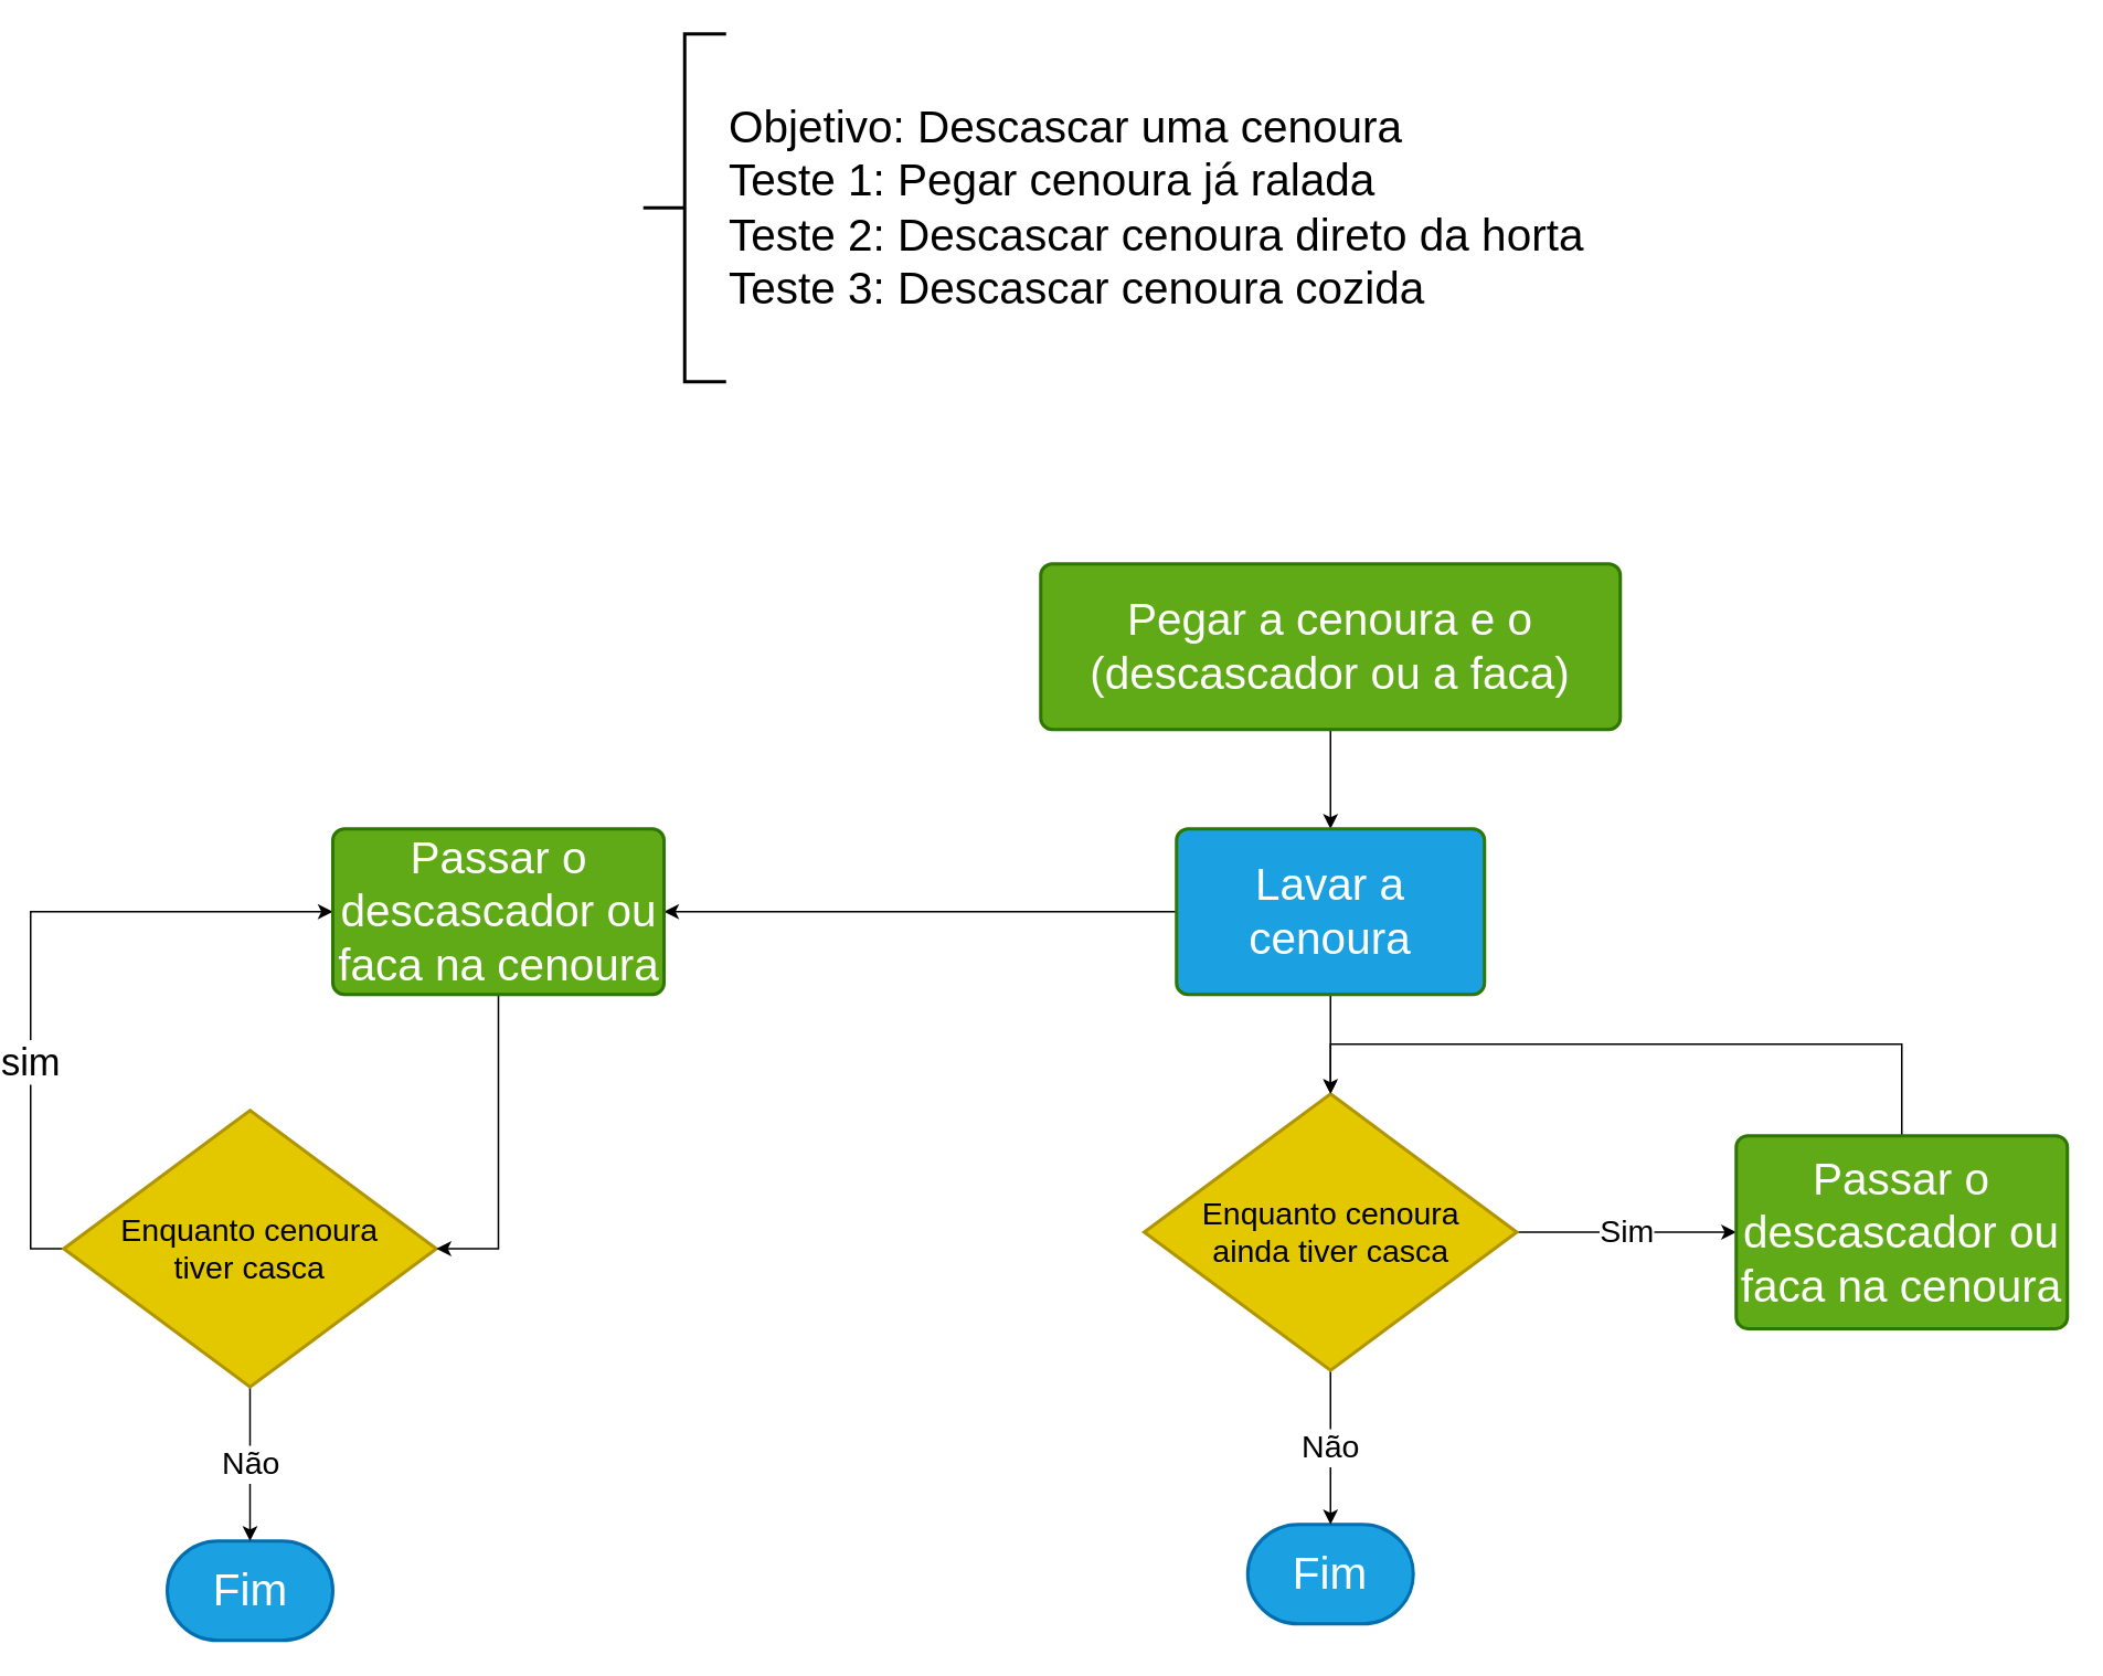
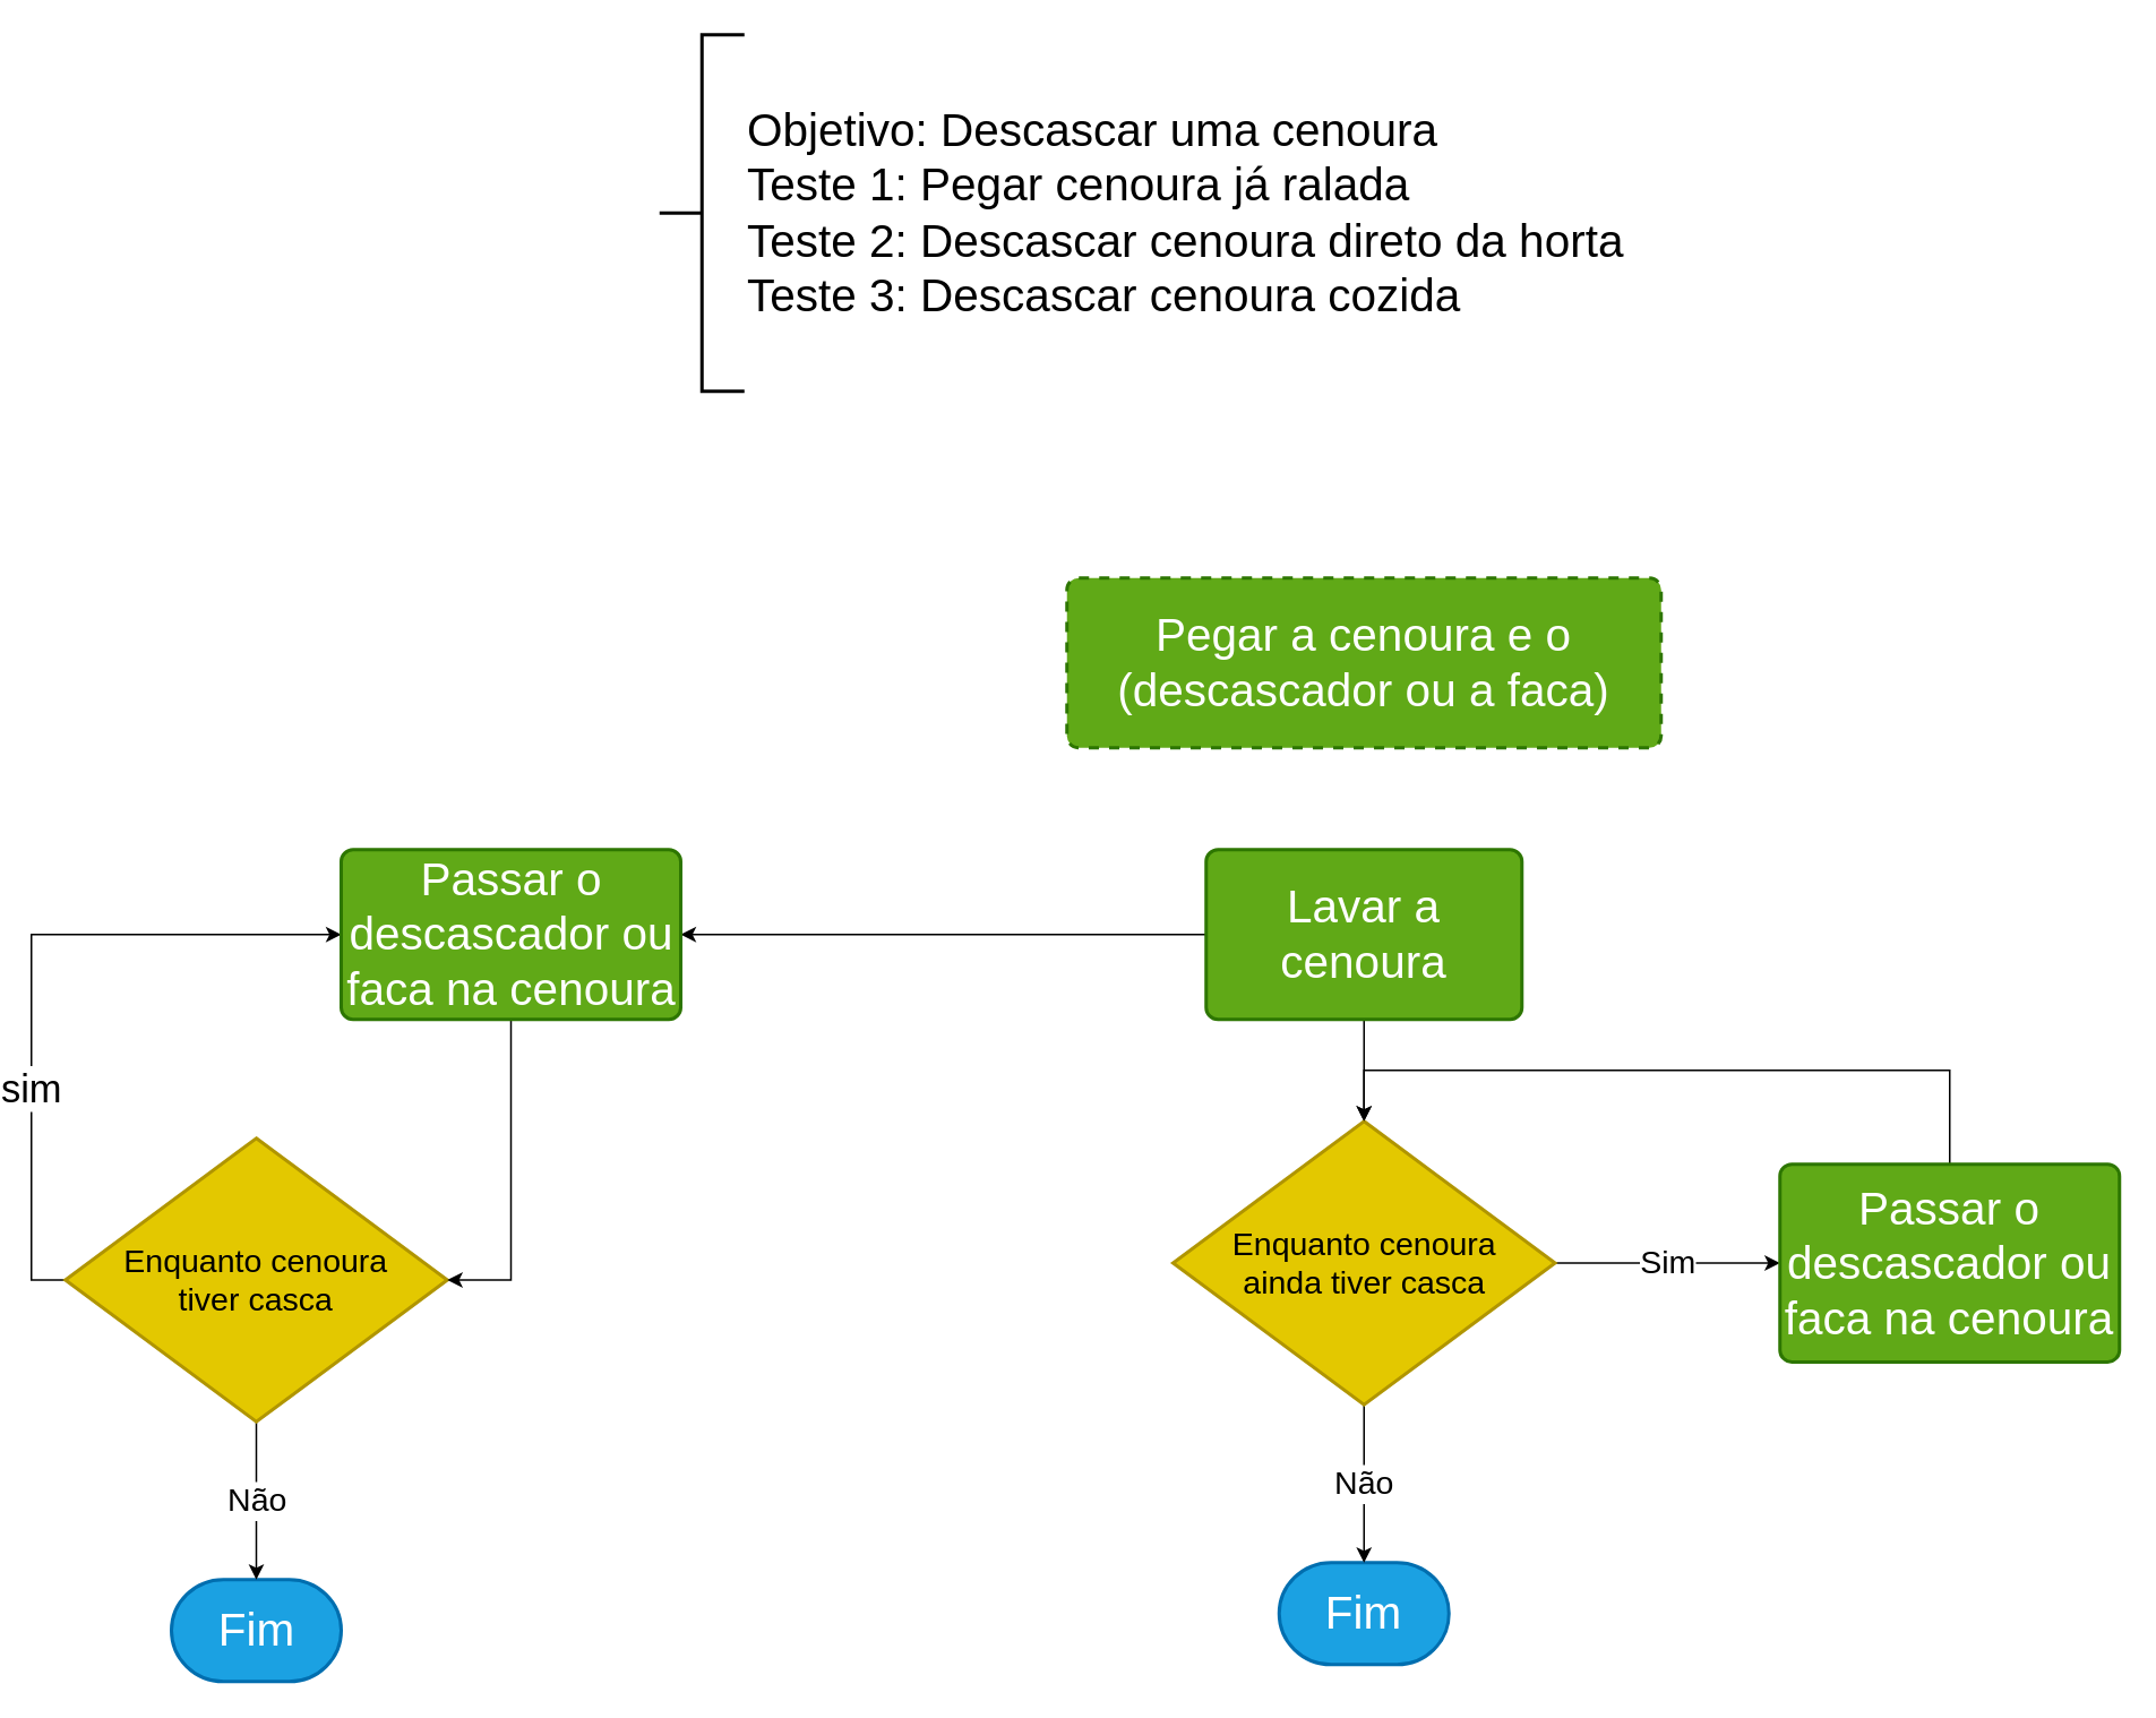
- <mxCell id="5" value="Pegar a cenoura e o (descascador ou a faca)" style="rounded=1;whiteSpace=wrap;html=1;absoluteArcSize=1;arcSize=14;strokeWidth=2;fontSize=27;fillColor=#60a917;fontColor=#ffffff;strokeColor=#2D7600;" vertex="1" parent="1"><mxGeometry x="610" y="340" width="350" height="100" as="geometry" /></mxCell>
+ <mxCell id="5" value="Pegar a cenoura e o (descascador ou a faca)" style="rounded=1;whiteSpace=wrap;html=1;absoluteArcSize=1;arcSize=14;strokeWidth=2;fontSize=27;fillColor=#60a917;fontColor=#ffffff;strokeColor=#2D7600;dashed=1;" vertex="1" parent="1"><mxGeometry x="610" y="340" width="350" height="100" as="geometry" /></mxCell>
- <mxCell id="4" style="edgeStyle=orthogonalEdgeStyle;rounded=0;orthogonalLoop=1;jettySize=auto;html=1;exitX=0.5;exitY=1;exitDx=0;exitDy=0;entryX=0.5;entryY=0;entryDx=0;entryDy=0;fontSize=27;" edge="1" parent="1" source="5" target="8"><mxGeometry relative="1" as="geometry" /></mxCell>
- <mxCell id="8" value="Lavar a cenoura" style="rounded=1;whiteSpace=wrap;html=1;absoluteArcSize=1;arcSize=14;strokeWidth=2;fontSize=27;fillColor=#1ba1e2;fontColor=#ffffff;strokeColor=#2D7600;" vertex="1" parent="1"><mxGeometry x="692" y="500" width="186" height="100" as="geometry" /></mxCell>
+ <mxCell id="8" value="Lavar a cenoura" style="rounded=1;whiteSpace=wrap;html=1;absoluteArcSize=1;arcSize=14;strokeWidth=2;fontSize=27;fillColor=#60a917;fontColor=#ffffff;strokeColor=#2D7600;" vertex="1" parent="1"><mxGeometry x="692" y="500" width="186" height="100" as="geometry" /></mxCell>
- <mxCell id="6" style="edgeStyle=orthogonalEdgeStyle;rounded=0;orthogonalLoop=1;jettySize=auto;html=1;fontSize=19;endArrow=open;" edge="1" parent="1" source="8" target="11"><mxGeometry relative="1" as="geometry" /></mxCell>
+ <mxCell id="6" style="edgeStyle=orthogonalEdgeStyle;rounded=0;orthogonalLoop=1;jettySize=auto;html=1;fontSize=19;" edge="1" parent="1" source="8" target="11"><mxGeometry relative="1" as="geometry" /></mxCell>
